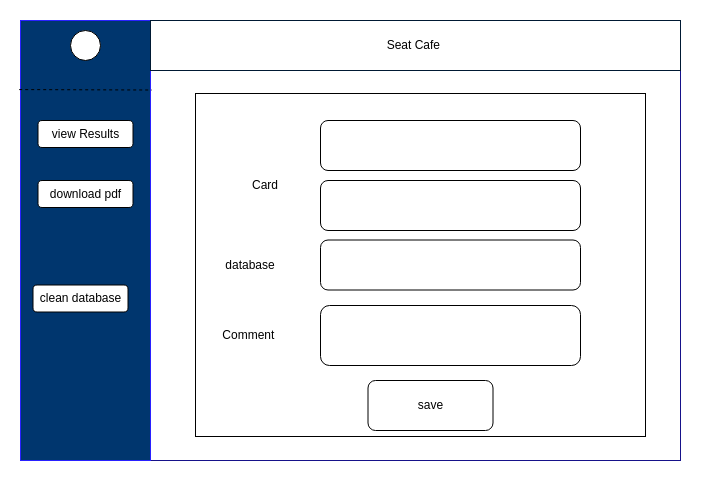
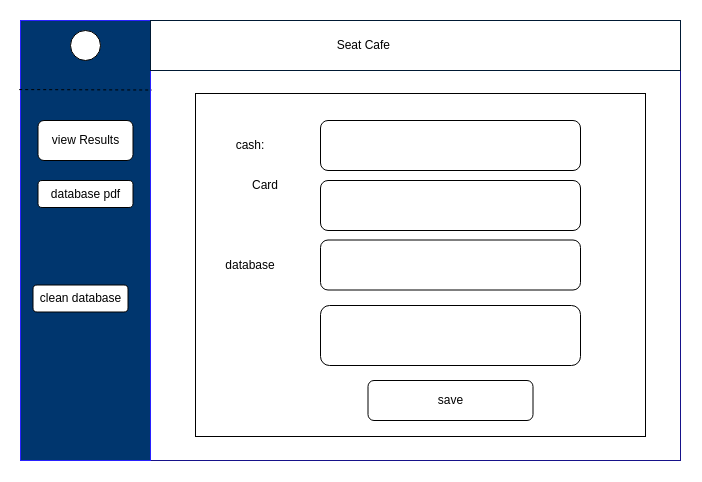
- <mxCell id="6" value="Seat Cafe&amp;nbsp;" style="text;html=1;strokeColor=none;fillColor=none;align=center;verticalAlign=middle;whiteSpace=wrap;rounded=0;" vertex="1" parent="1"><mxGeometry x="270" y="30" width="290" height="30" as="geometry" /></mxCell>
+ <mxCell id="6" value="Seat Cafe&amp;nbsp;" style="text;html=1;strokeColor=none;fillColor=none;align=center;verticalAlign=middle;whiteSpace=wrap;rounded=0;" vertex="1" parent="1"><mxGeometry x="220" y="30" width="290" height="30" as="geometry" /></mxCell>
- <mxCell id="17" value="view Results" style="rounded=1;whiteSpace=wrap;html=1;" vertex="1" parent="1"><mxGeometry x="37.5" y="120" width="95" height="27" as="geometry" /></mxCell>
+ <mxCell id="17" value="view Results" style="rounded=1;whiteSpace=wrap;html=1;" vertex="1" parent="1"><mxGeometry x="37.5" y="120" width="95" height="40" as="geometry" /></mxCell>
+ <mxCell id="9" value="cash:" style="text;html=1;strokeColor=none;fillColor=none;align=center;verticalAlign=middle;whiteSpace=wrap;rounded=0;" vertex="1" parent="1"><mxGeometry x="220" y="130" width="60" height="30" as="geometry" /></mxCell>
- <mxCell id="19" value="download pdf" style="rounded=1;whiteSpace=wrap;html=1;" vertex="1" parent="1"><mxGeometry x="37.5" y="180" width="95" height="27" as="geometry" /></mxCell>
+ <mxCell id="19" value="database pdf" style="rounded=1;whiteSpace=wrap;html=1;" vertex="1" parent="1"><mxGeometry x="37.5" y="180" width="95" height="27" as="geometry" /></mxCell>
- <mxCell id="15" value="Comment&amp;nbsp;" style="text;html=1;strokeColor=none;fillColor=none;align=center;verticalAlign=middle;whiteSpace=wrap;rounded=0;" vertex="1" parent="1"><mxGeometry x="220" y="320" width="60" height="30" as="geometry" /></mxCell>
- <mxCell id="16" value="save" style="rounded=1;whiteSpace=wrap;html=1;" vertex="1" parent="1"><mxGeometry x="367.5" y="380" width="125" height="50" as="geometry" /></mxCell>
+ <mxCell id="16" value="save" style="rounded=1;whiteSpace=wrap;html=1;" vertex="1" parent="1"><mxGeometry x="367.5" y="380" width="165" height="40" as="geometry" /></mxCell>
